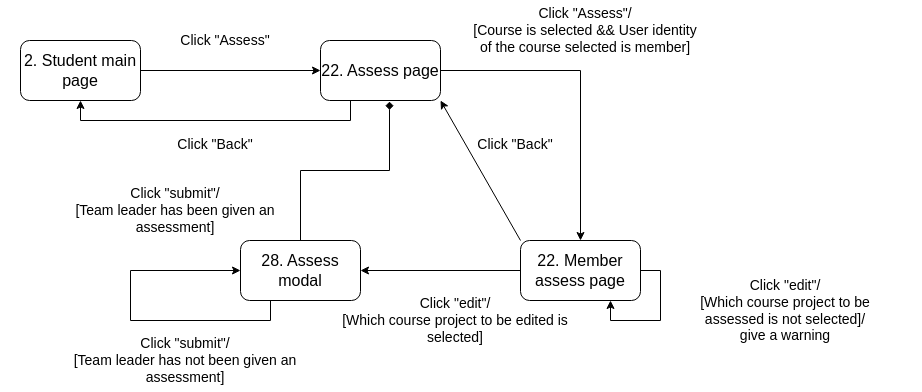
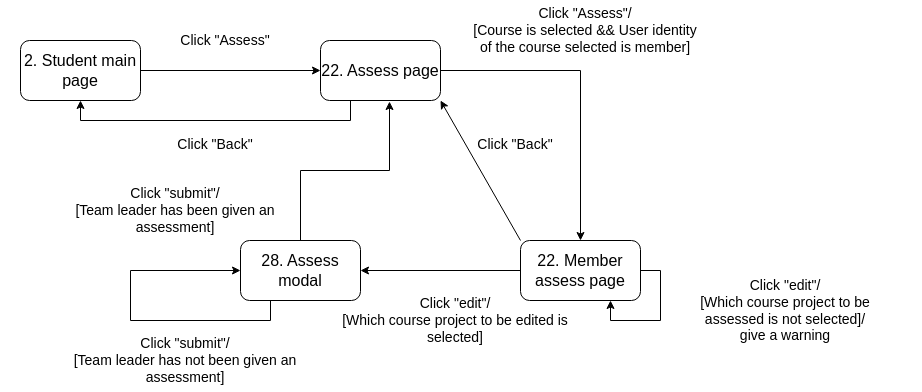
- <mxCell id="15" style="edgeStyle=orthogonalEdgeStyle;rounded=0;orthogonalLoop=1;jettySize=auto;html=1;exitX=0.5;exitY=0;exitDx=0;exitDy=0;entryX=0.575;entryY=1.017;entryDx=0;entryDy=0;entryPerimeter=0;endArrow=diamond;" parent="1" source="16" target="6" edge="1"><mxGeometry relative="1" as="geometry" /></mxCell>
+ <mxCell id="15" style="edgeStyle=orthogonalEdgeStyle;rounded=0;orthogonalLoop=1;jettySize=auto;html=1;exitX=0.5;exitY=0;exitDx=0;exitDy=0;entryX=0.575;entryY=1.017;entryDx=0;entryDy=0;entryPerimeter=0;" parent="1" source="16" target="6" edge="1"><mxGeometry relative="1" as="geometry" /></mxCell>
